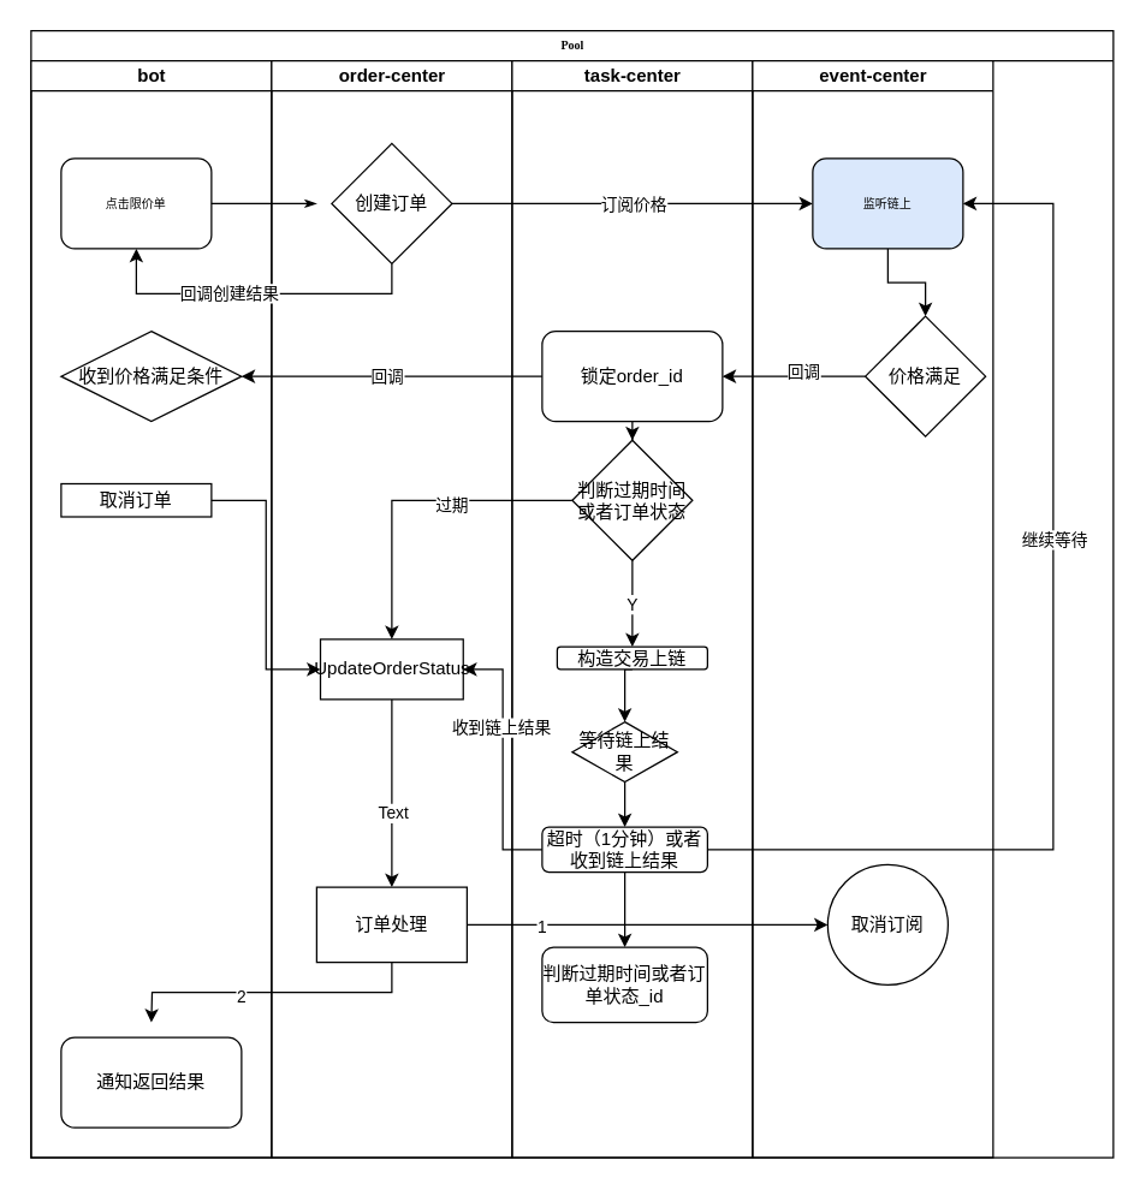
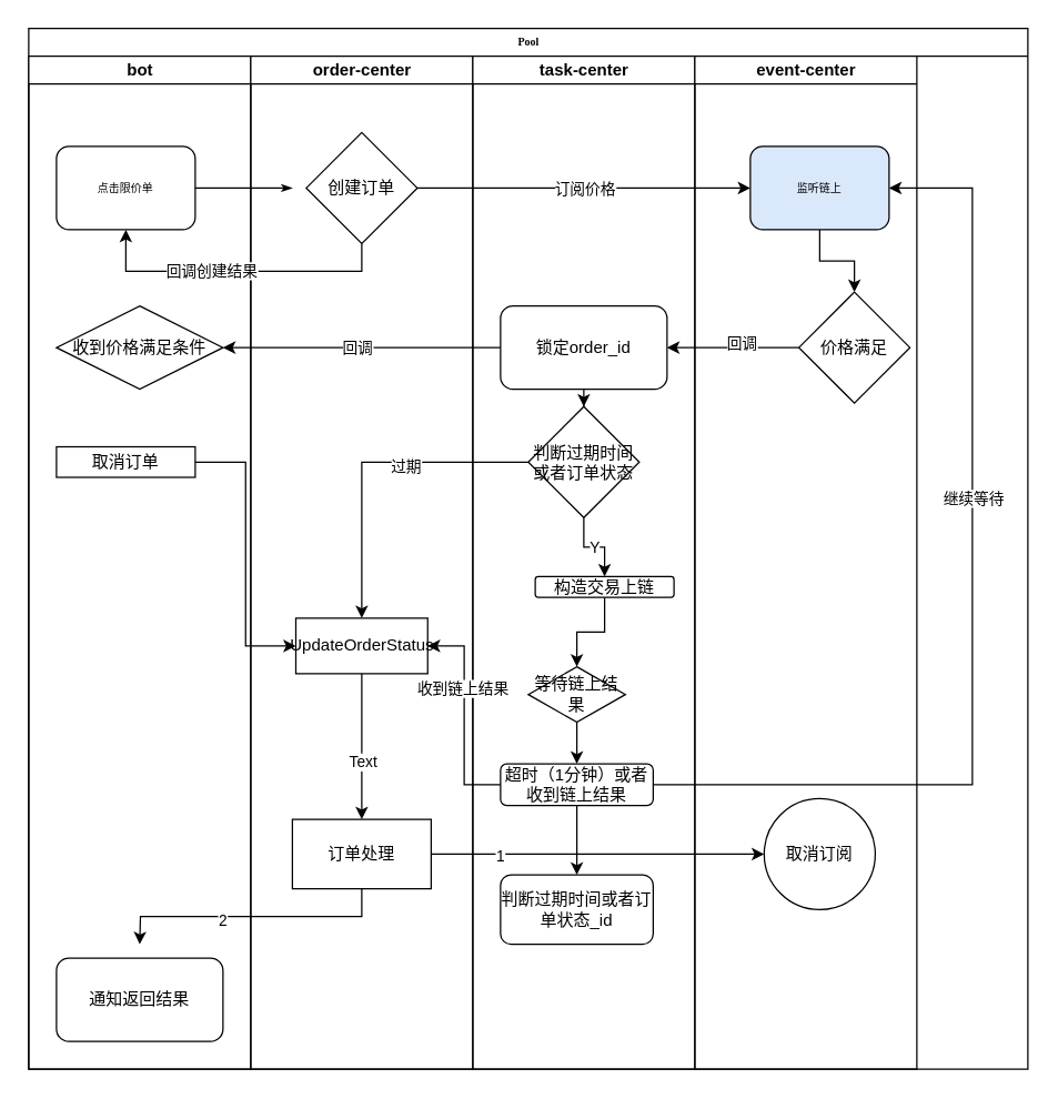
- <mxCell id="21" value="构造交易上链" style="rounded=1;whiteSpace=wrap;html=1;" vertex="1" parent="17"><mxGeometry x="30" y="390" width="100" height="15" as="geometry" /></mxCell>
+ <mxCell id="21" value="构造交易上链" style="rounded=1;whiteSpace=wrap;html=1;" vertex="1" parent="17"><mxGeometry x="45" y="375" width="100" height="15" as="geometry" /></mxCell>
- <mxCell id="13" value="UpdateOrderStatus" style="whiteSpace=wrap;html=1;" vertex="1" parent="9"><mxGeometry x="32.5" y="385" width="95" height="40" as="geometry" /></mxCell>
+ <mxCell id="13" value="UpdateOrderStatus" style="whiteSpace=wrap;html=1;" vertex="1" parent="9"><mxGeometry x="32.5" y="405" width="95" height="40" as="geometry" /></mxCell>
